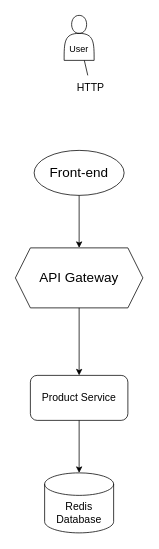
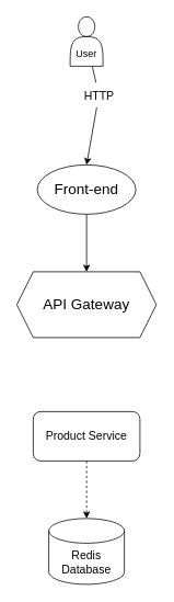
+ <mxCell id="5" value="" style="endArrow=classic;html=1;rounded=0;fontSize=18;startArrow=none;entryX=0.5;entryY=0;entryDx=0;entryDy=0;" parent="1" source="7" edge="1" target="3"><mxGeometry width="50" height="50" relative="1" as="geometry"><mxPoint x="105" y="160" as="sourcePoint" /><mxPoint x="105" y="180.711" as="targetPoint" /></mxGeometry></mxCell>
- <mxCell id="10" value="" style="endArrow=classic;html=1;rounded=0;fontSize=14;exitX=0.5;exitY=1;exitDx=0;exitDy=0;entryX=0.5;entryY=0;entryDx=0;entryDy=0;" edge="1" parent="1" source="4" target="9"><mxGeometry width="50" height="50" relative="1" as="geometry"><mxPoint x="-50" y="490" as="sourcePoint" /><mxPoint x="0" y="440" as="targetPoint" /></mxGeometry></mxCell>
- <mxCell id="12" value="" style="endArrow=classic;html=1;rounded=0;fontSize=14;entryX=0.5;entryY=0;entryDx=0;entryDy=0;entryPerimeter=0;exitX=0.5;exitY=1;exitDx=0;exitDy=0;" edge="1" parent="1" source="9" target="11"><mxGeometry width="50" height="50" relative="1" as="geometry"><mxPoint x="80" y="460" as="sourcePoint" /><mxPoint x="130" y="410" as="targetPoint" /></mxGeometry></mxCell>
+ <mxCell id="12" value="" style="endArrow=classic;html=1;rounded=0;fontSize=14;entryX=0.5;entryY=0;entryDx=0;entryDy=0;entryPerimeter=0;exitX=0.5;exitY=1;exitDx=0;exitDy=0;dashed=1;" edge="1" parent="1" source="9" target="11"><mxGeometry width="50" height="50" relative="1" as="geometry"><mxPoint x="80" y="460" as="sourcePoint" /><mxPoint x="130" y="410" as="targetPoint" /></mxGeometry></mxCell>
